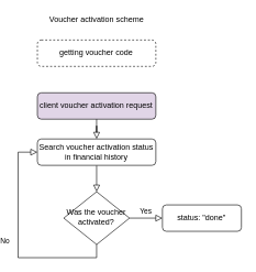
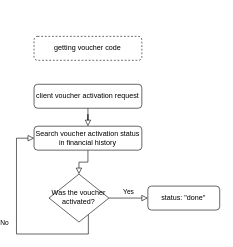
- <mxCell id="8" value="Voucher activation scheme" style="text;html=1;align=center;verticalAlign=middle;resizable=0;points=[];autosize=1;" vertex="1" parent="1"><mxGeometry x="59.33" y="20" width="160" height="20" as="geometry" /></mxCell>
- <mxCell id="9" value="client voucher activation request" style="rounded=1;whiteSpace=wrap;html=1;fontSize=12;glass=0;strokeWidth=1;shadow=0;fillColor=#e1d5e7;" vertex="1" parent="1"><mxGeometry x="49.33" y="140" width="180" height="40" as="geometry" /></mxCell>
+ <mxCell id="9" value="client voucher activation request" style="rounded=1;whiteSpace=wrap;html=1;fontSize=12;glass=0;strokeWidth=1;shadow=0;" vertex="1" parent="1"><mxGeometry x="49.33" y="140" width="180" height="40" as="geometry" /></mxCell>
- <mxCell id="6" value="Was the voucher activated?" style="rhombus;whiteSpace=wrap;html=1;shadow=0;fontFamily=Helvetica;fontSize=12;align=center;strokeWidth=1;spacing=6;spacingTop=-4;" parent="1" vertex="1"><mxGeometry x="89.33" y="290" width="100" height="80" as="geometry" /></mxCell>
+ <mxCell id="6" value="Was the voucher activated?" style="rhombus;whiteSpace=wrap;html=1;shadow=0;fontFamily=Helvetica;fontSize=12;align=center;strokeWidth=1;spacing=6;spacingTop=-4;" parent="1" vertex="1"><mxGeometry x="74.33" y="290" width="100" height="80" as="geometry" /></mxCell>
